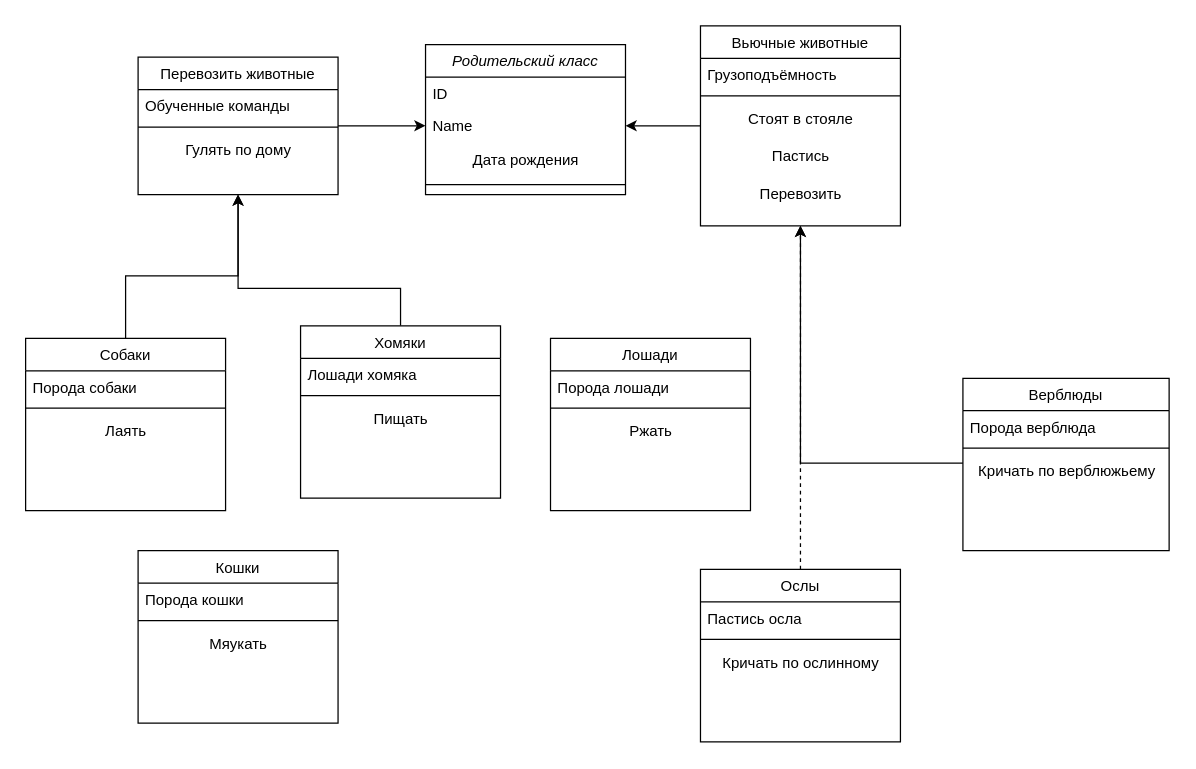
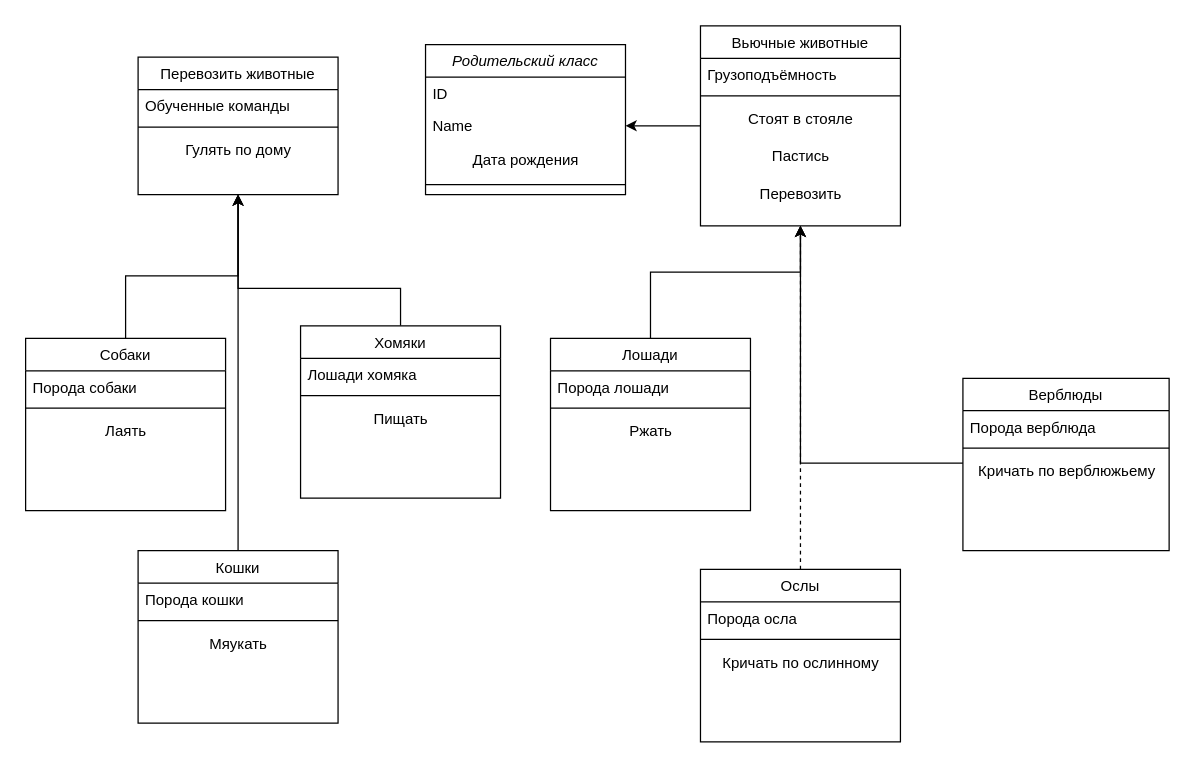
- <mxCell id="7" style="edgeStyle=orthogonalEdgeStyle;rounded=0;orthogonalLoop=1;jettySize=auto;html=1;entryX=0;entryY=0.5;entryDx=0;entryDy=0;" parent="1" source="8" target="4" edge="1"><mxGeometry relative="1" as="geometry" /></mxCell>
+ <mxCell id="34" style="edgeStyle=orthogonalEdgeStyle;rounded=0;orthogonalLoop=1;jettySize=auto;html=1;entryX=0.5;entryY=1;entryDx=0;entryDy=0;" parent="1" source="35" target="28" edge="1"><mxGeometry relative="1" as="geometry"><mxPoint x="520" y="265" as="sourcePoint" /><mxPoint x="660" y="152" as="targetPoint" /><Array as="points"><mxPoint x="520" y="217" /><mxPoint x="640" y="217" /></Array></mxGeometry></mxCell>
+ <mxCell id="17" style="edgeStyle=orthogonalEdgeStyle;rounded=0;orthogonalLoop=1;jettySize=auto;html=1;entryX=0.5;entryY=1;entryDx=0;entryDy=0;" parent="1" source="18" target="8" edge="1"><mxGeometry relative="1" as="geometry"><mxPoint x="200" y="220" as="targetPoint" /><Array as="points"><mxPoint x="190" y="170" /></Array></mxGeometry></mxCell>
- <mxCell id="41" value="Пастись осла" style="text;align=left;verticalAlign=top;spacingLeft=4;spacingRight=4;overflow=hidden;rotatable=0;points=[[0,0.5],[1,0.5]];portConstraint=eastwest;rounded=0;shadow=0;html=0;" parent="40" vertex="1"><mxGeometry y="26" width="160" height="26" as="geometry" /></mxCell>
+ <mxCell id="41" value="Порода осла" style="text;align=left;verticalAlign=top;spacingLeft=4;spacingRight=4;overflow=hidden;rotatable=0;points=[[0,0.5],[1,0.5]];portConstraint=eastwest;rounded=0;shadow=0;html=0;" parent="40" vertex="1"><mxGeometry y="26" width="160" height="26" as="geometry" /></mxCell>
